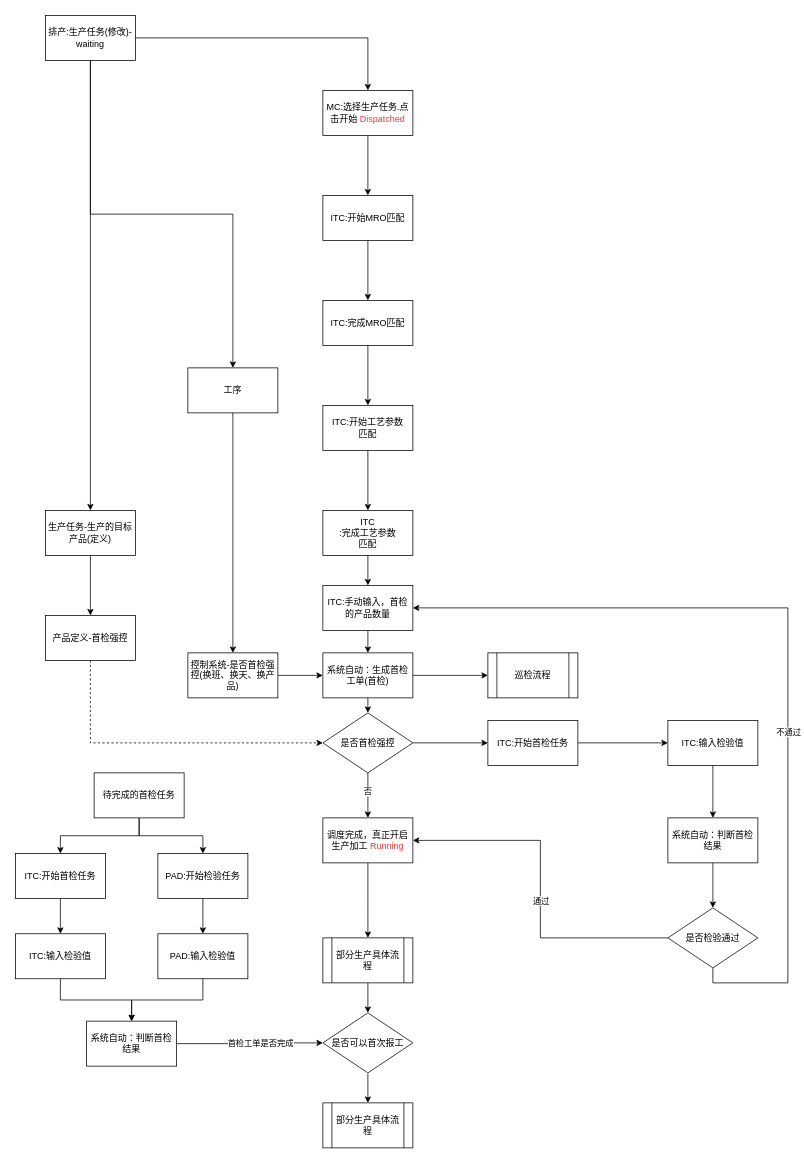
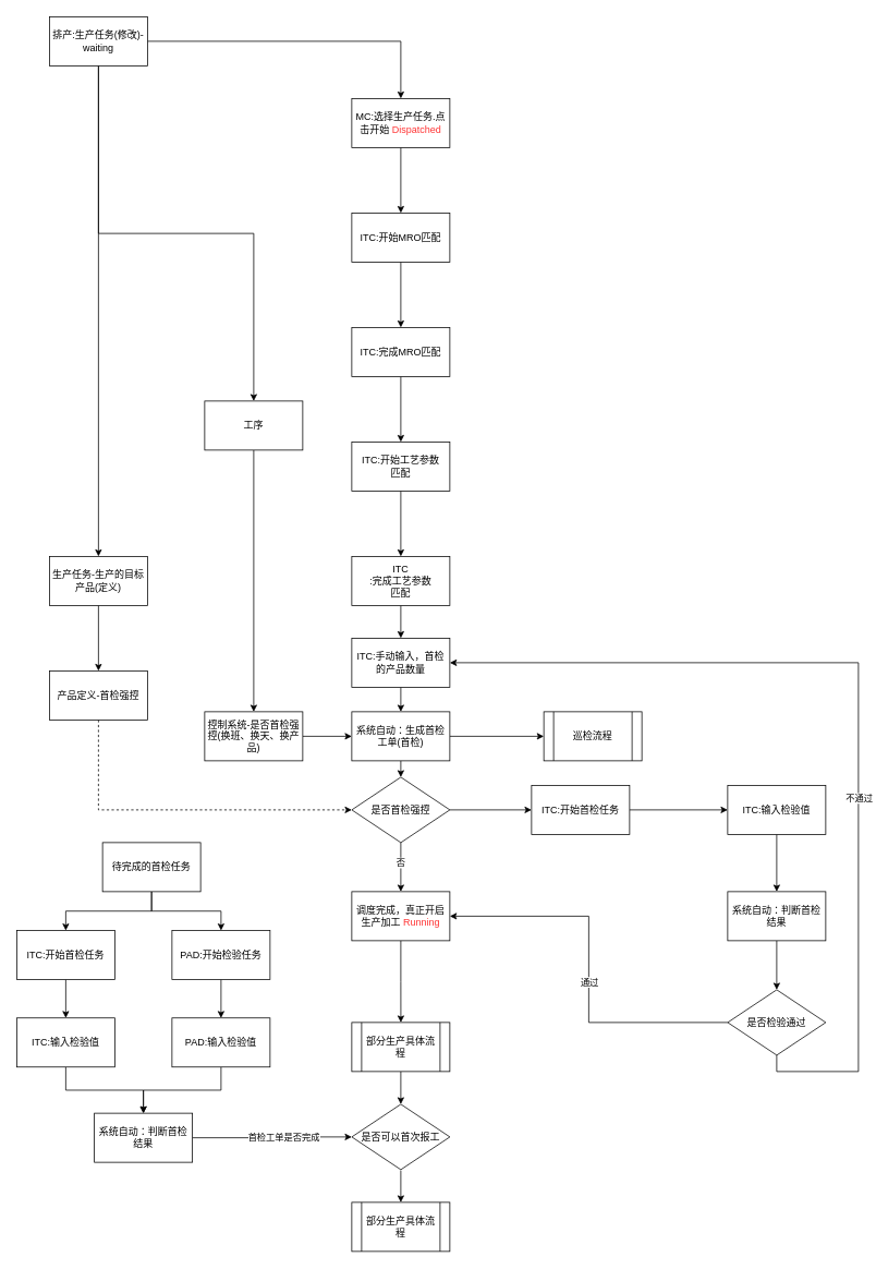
- <mxCell id="62" value="巡检流程" style="shape=process;whiteSpace=wrap;html=1;backgroundOutline=1;" parent="1" vertex="1"><mxGeometry x="650" y="870" width="120" height="60" as="geometry" /></mxCell>
+ <mxCell id="62" value="巡检流程" style="shape=process;whiteSpace=wrap;html=1;backgroundOutline=1;" parent="1" vertex="1"><mxGeometry x="665" y="870" width="120" height="60" as="geometry" /></mxCell>
